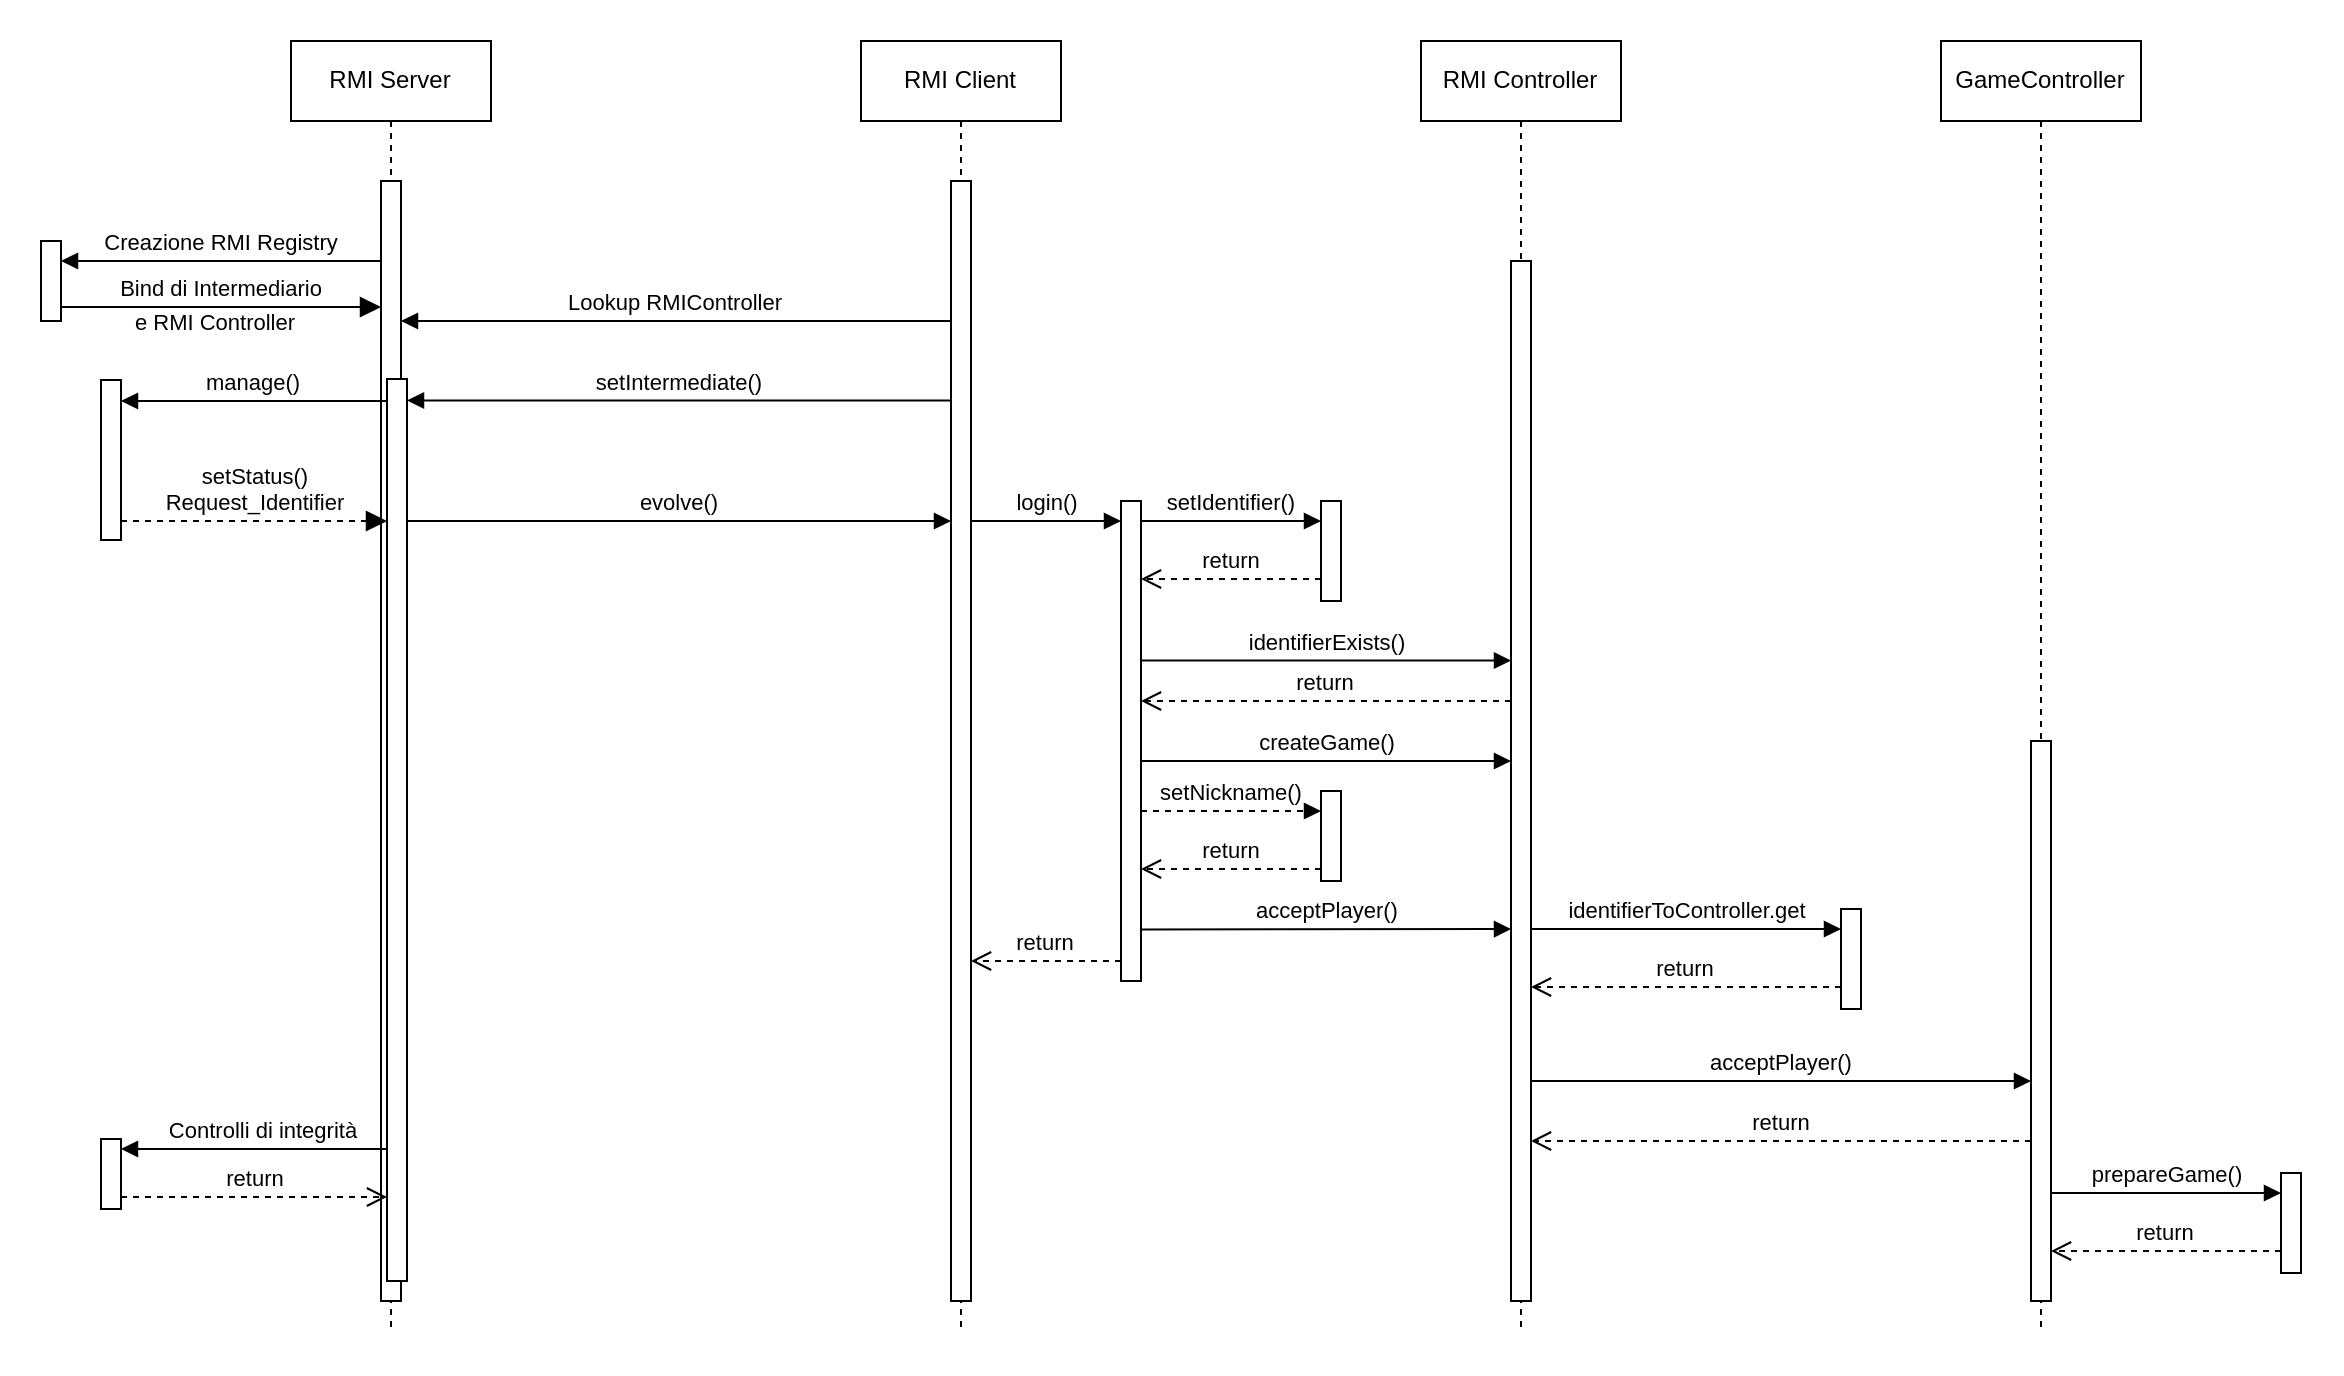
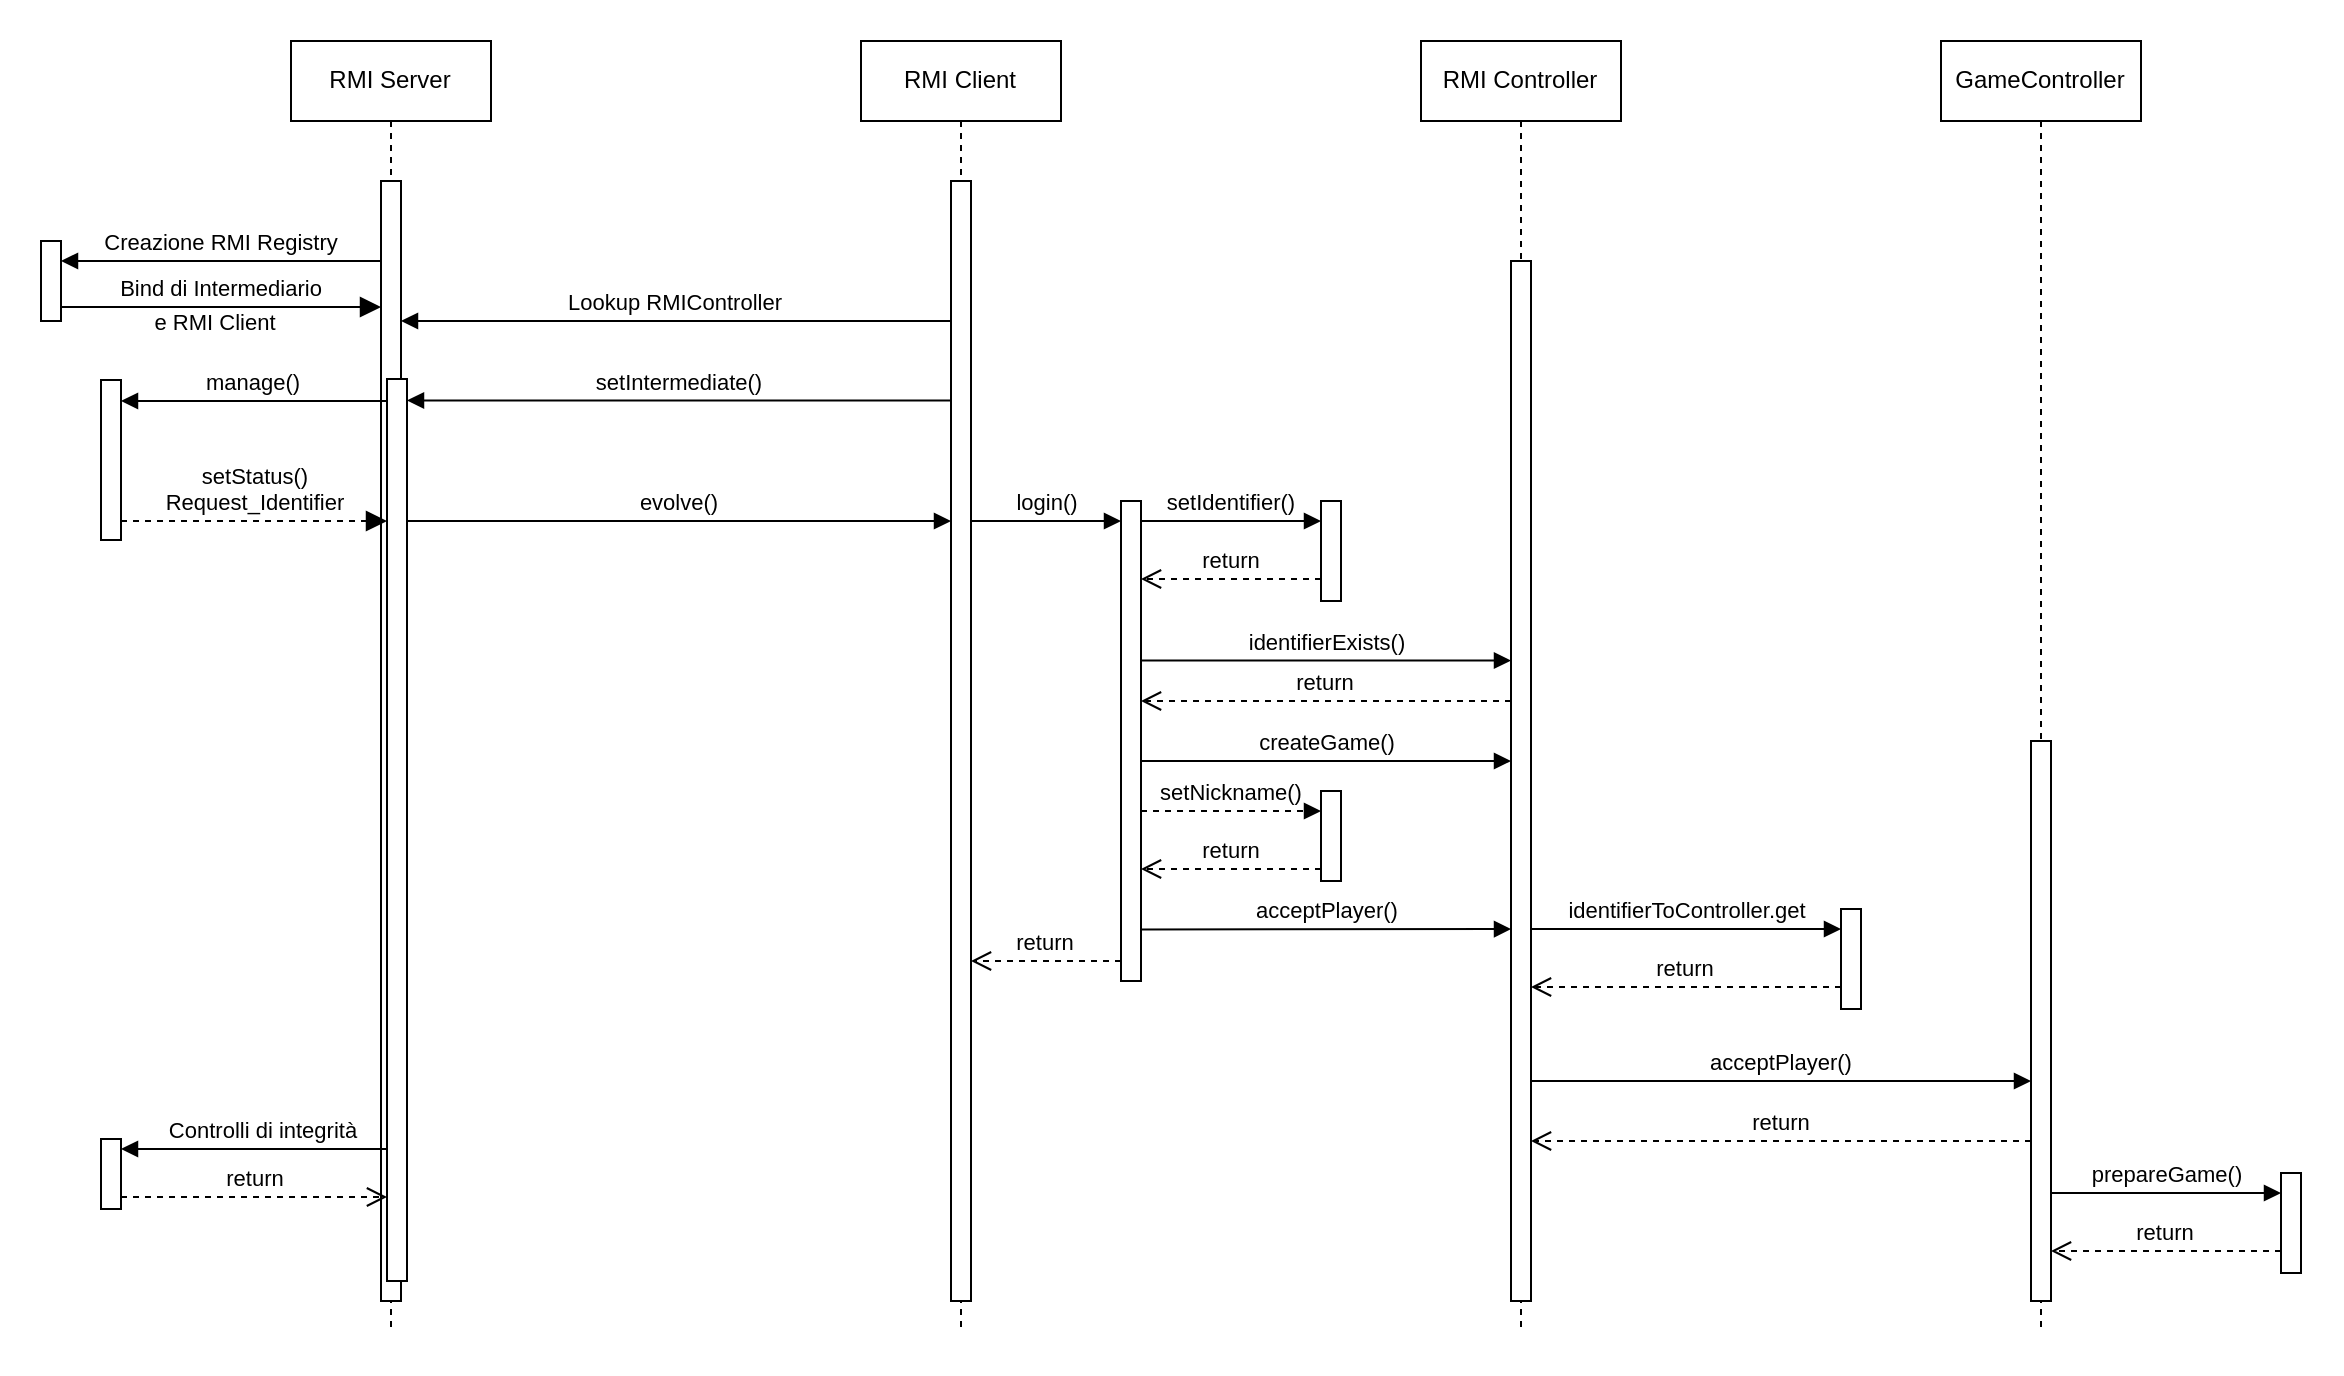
- <mxCell id="16" value="e RMI Controller" style="text;html=1;strokeColor=none;fillColor=none;align=center;verticalAlign=middle;whiteSpace=wrap;rounded=0;fontSize=11;" parent="1" vertex="1"><mxGeometry x="60" y="146" width="95" height="30" as="geometry" /></mxCell>
+ <mxCell id="16" value="e RMI Client" style="text;html=1;strokeColor=none;fillColor=none;align=center;verticalAlign=middle;whiteSpace=wrap;rounded=0;fontSize=11;" parent="1" vertex="1"><mxGeometry x="60" y="146" width="95" height="30" as="geometry" /></mxCell>
